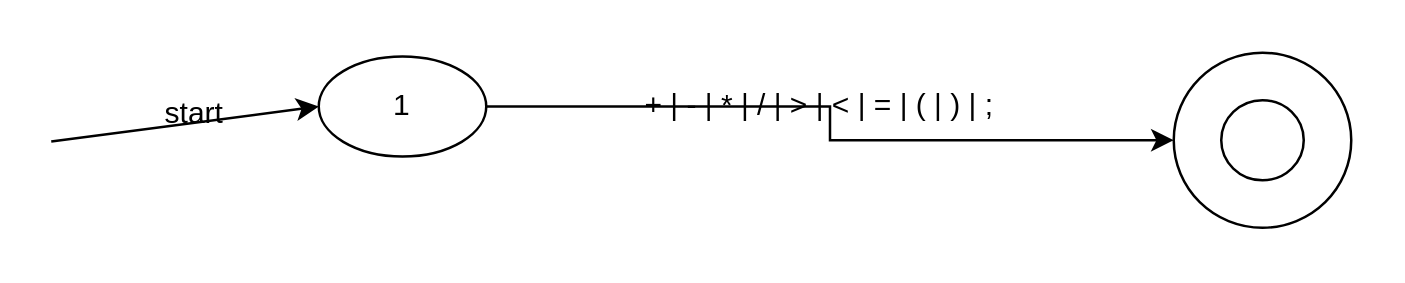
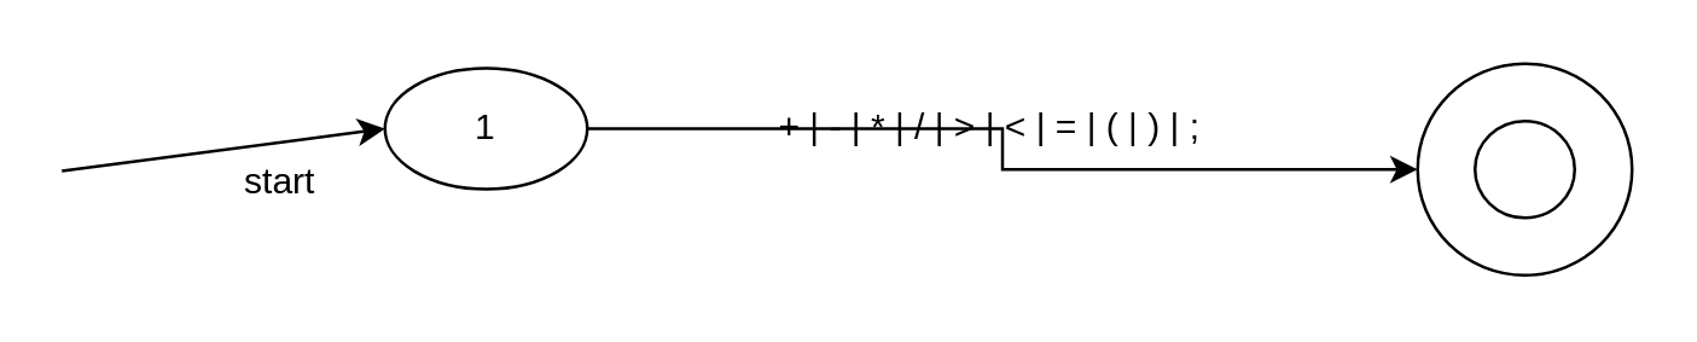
- <mxCell id="6" value="start" style="text;html=1;align=center;verticalAlign=middle;resizable=0;points=[];autosize=1;strokeColor=none;fillColor=none;" vertex="1" parent="1"><mxGeometry x="60" y="36" width="33" height="18" as="geometry" /></mxCell>
+ <mxCell id="6" value="start" style="text;html=1;align=center;verticalAlign=middle;resizable=0;points=[];autosize=1;strokeColor=none;fillColor=none;" vertex="1" parent="1"><mxGeometry x="75" y="51" width="33" height="18" as="geometry" /></mxCell>
